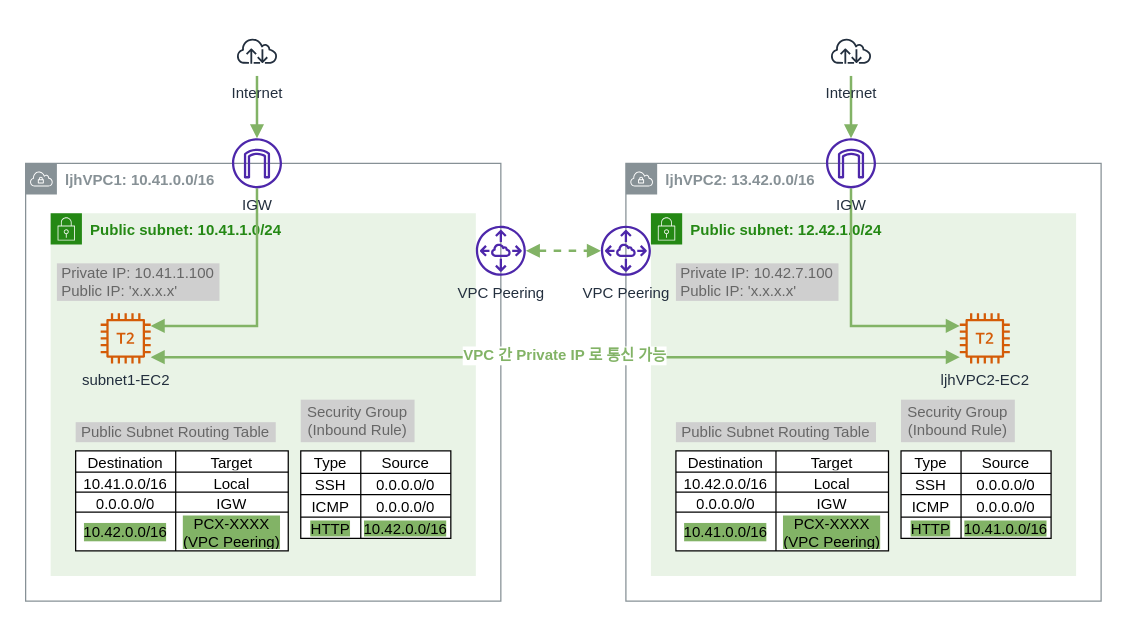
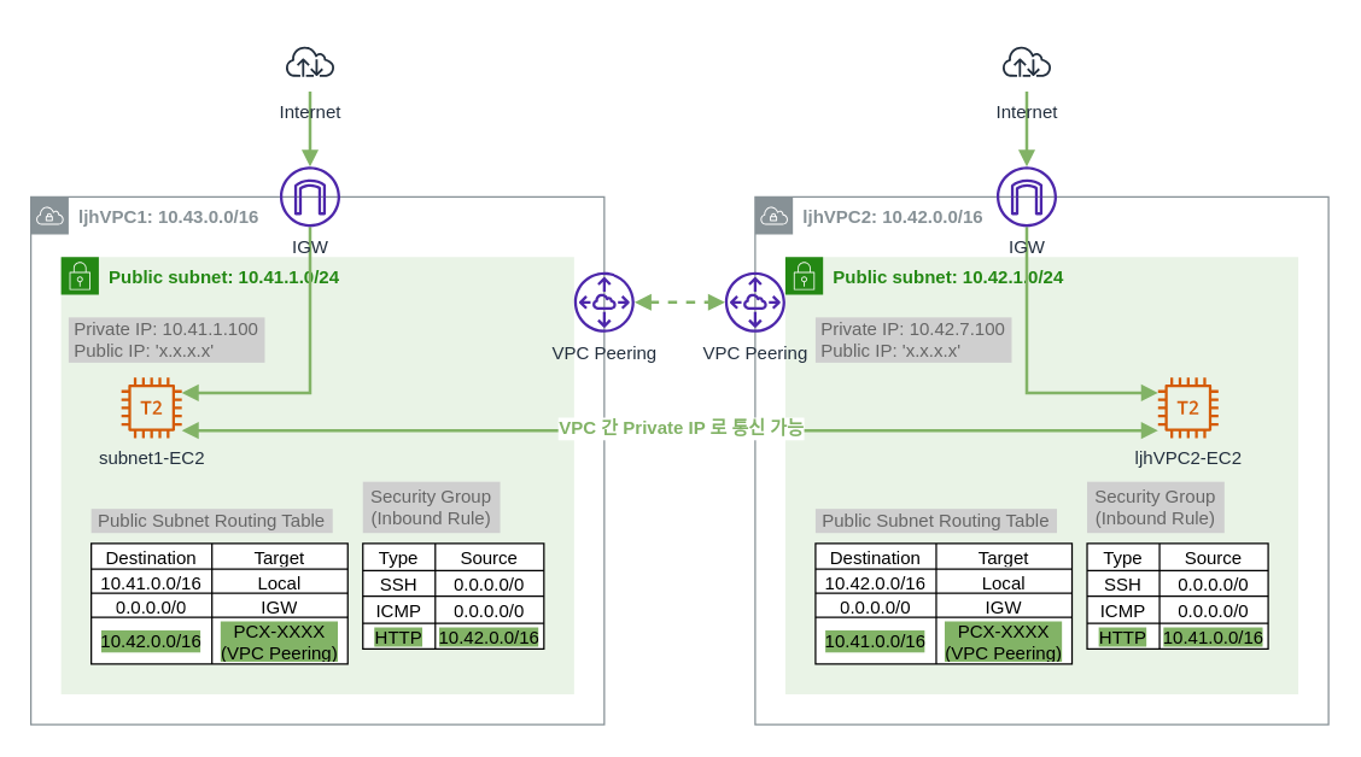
- <mxCell id="2" value="&lt;b&gt;ljhVPC1: 10.41.0.0/16&lt;/b&gt;" style="sketch=0;outlineConnect=0;gradientColor=none;html=1;whiteSpace=wrap;fontSize=12;fontStyle=0;shape=mxgraph.aws4.group;grIcon=mxgraph.aws4.group_vpc;strokeColor=#879196;fillColor=none;verticalAlign=top;align=left;spacingLeft=30;fontColor=#879196;dashed=0;" parent="1" vertex="1"><mxGeometry x="20" y="130" width="380" height="350" as="geometry" /></mxCell>
+ <mxCell id="2" value="&lt;b&gt;ljhVPC1: 10.43.0.0/16&lt;/b&gt;" style="sketch=0;outlineConnect=0;gradientColor=none;html=1;whiteSpace=wrap;fontSize=12;fontStyle=0;shape=mxgraph.aws4.group;grIcon=mxgraph.aws4.group_vpc;strokeColor=#879196;fillColor=none;verticalAlign=top;align=left;spacingLeft=30;fontColor=#879196;dashed=0;" parent="1" vertex="1"><mxGeometry x="20" y="130" width="380" height="350" as="geometry" /></mxCell>
- <mxCell id="40" value="&lt;b&gt;ljhVPC2: 13.42.0.0/16&lt;/b&gt;" style="sketch=0;outlineConnect=0;gradientColor=none;html=1;whiteSpace=wrap;fontSize=12;fontStyle=0;shape=mxgraph.aws4.group;grIcon=mxgraph.aws4.group_vpc;strokeColor=#879196;fillColor=none;verticalAlign=top;align=left;spacingLeft=30;fontColor=#879196;dashed=0;" parent="1" vertex="1"><mxGeometry x="500" y="130" width="380" height="350" as="geometry" /></mxCell>
+ <mxCell id="40" value="&lt;b&gt;ljhVPC2: 10.42.0.0/16&lt;/b&gt;" style="sketch=0;outlineConnect=0;gradientColor=none;html=1;whiteSpace=wrap;fontSize=12;fontStyle=0;shape=mxgraph.aws4.group;grIcon=mxgraph.aws4.group_vpc;strokeColor=#879196;fillColor=none;verticalAlign=top;align=left;spacingLeft=30;fontColor=#879196;dashed=0;" parent="1" vertex="1"><mxGeometry x="500" y="130" width="380" height="350" as="geometry" /></mxCell>
- <mxCell id="41" value="&lt;b&gt;Public subnet: 12.42.1.0/24&lt;/b&gt;" style="points=[[0,0],[0.25,0],[0.5,0],[0.75,0],[1,0],[1,0.25],[1,0.5],[1,0.75],[1,1],[0.75,1],[0.5,1],[0.25,1],[0,1],[0,0.75],[0,0.5],[0,0.25]];outlineConnect=0;gradientColor=none;html=1;whiteSpace=wrap;fontSize=12;fontStyle=0;container=1;pointerEvents=0;collapsible=0;recursiveResize=0;shape=mxgraph.aws4.group;grIcon=mxgraph.aws4.group_security_group;grStroke=0;strokeColor=#248814;fillColor=#E9F3E6;verticalAlign=top;align=left;spacingLeft=30;fontColor=#248814;dashed=0;" parent="1" vertex="1"><mxGeometry x="520" y="170" width="340" height="290" as="geometry" /></mxCell>
+ <mxCell id="41" value="&lt;b&gt;Public subnet: 10.42.1.0/24&lt;/b&gt;" style="points=[[0,0],[0.25,0],[0.5,0],[0.75,0],[1,0],[1,0.25],[1,0.5],[1,0.75],[1,1],[0.75,1],[0.5,1],[0.25,1],[0,1],[0,0.75],[0,0.5],[0,0.25]];outlineConnect=0;gradientColor=none;html=1;whiteSpace=wrap;fontSize=12;fontStyle=0;container=1;pointerEvents=0;collapsible=0;recursiveResize=0;shape=mxgraph.aws4.group;grIcon=mxgraph.aws4.group_security_group;grStroke=0;strokeColor=#248814;fillColor=#E9F3E6;verticalAlign=top;align=left;spacingLeft=30;fontColor=#248814;dashed=0;" parent="1" vertex="1"><mxGeometry x="520" y="170" width="340" height="290" as="geometry" /></mxCell>
